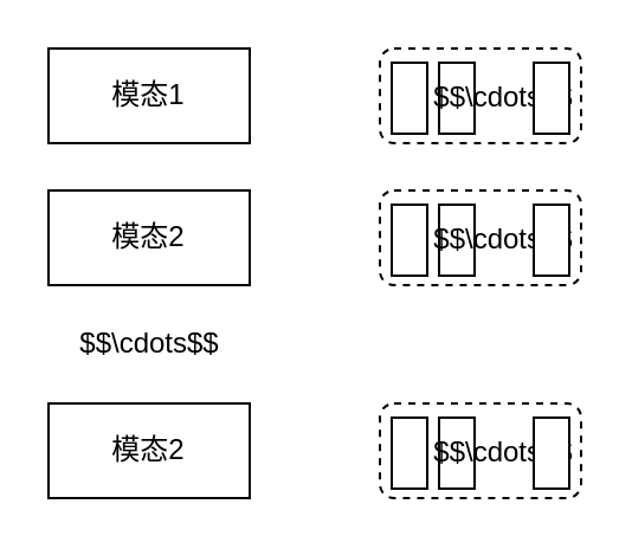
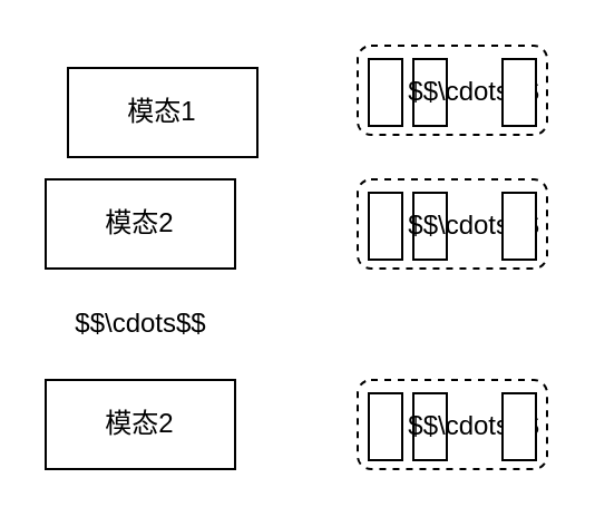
- <mxCell id="7" value="模态1" style="rounded=0;whiteSpace=wrap;html=1;" vertex="1" parent="1"><mxGeometry x="20" y="20" width="85" height="40" as="geometry" /></mxCell>
+ <mxCell id="7" value="模态1" style="rounded=0;whiteSpace=wrap;html=1;" vertex="1" parent="1"><mxGeometry x="30" y="30" width="85" height="40" as="geometry" /></mxCell>
